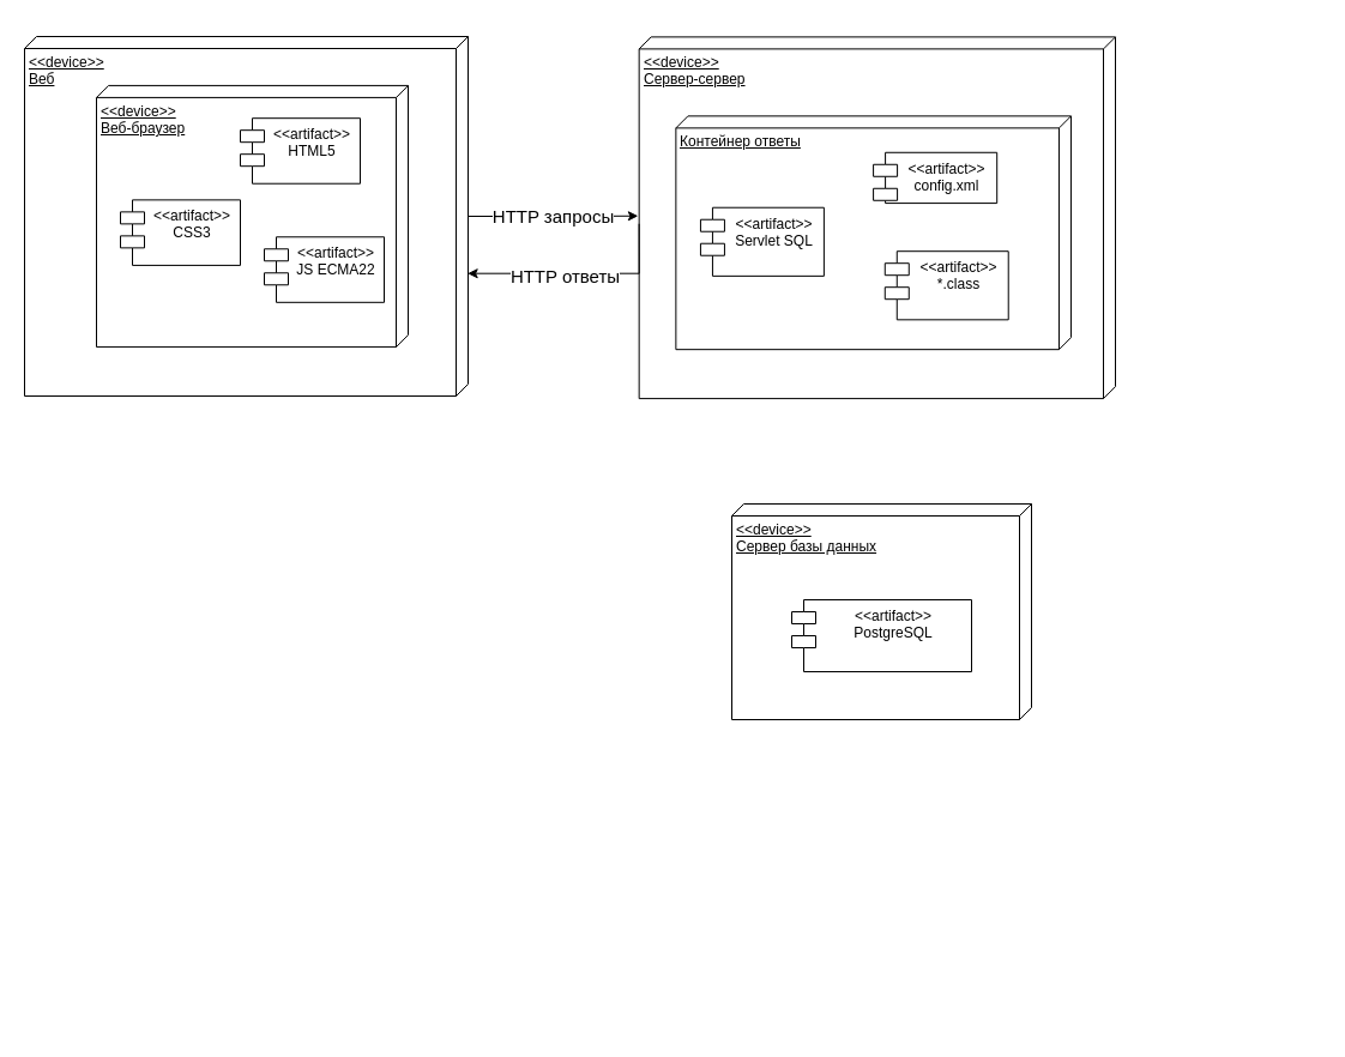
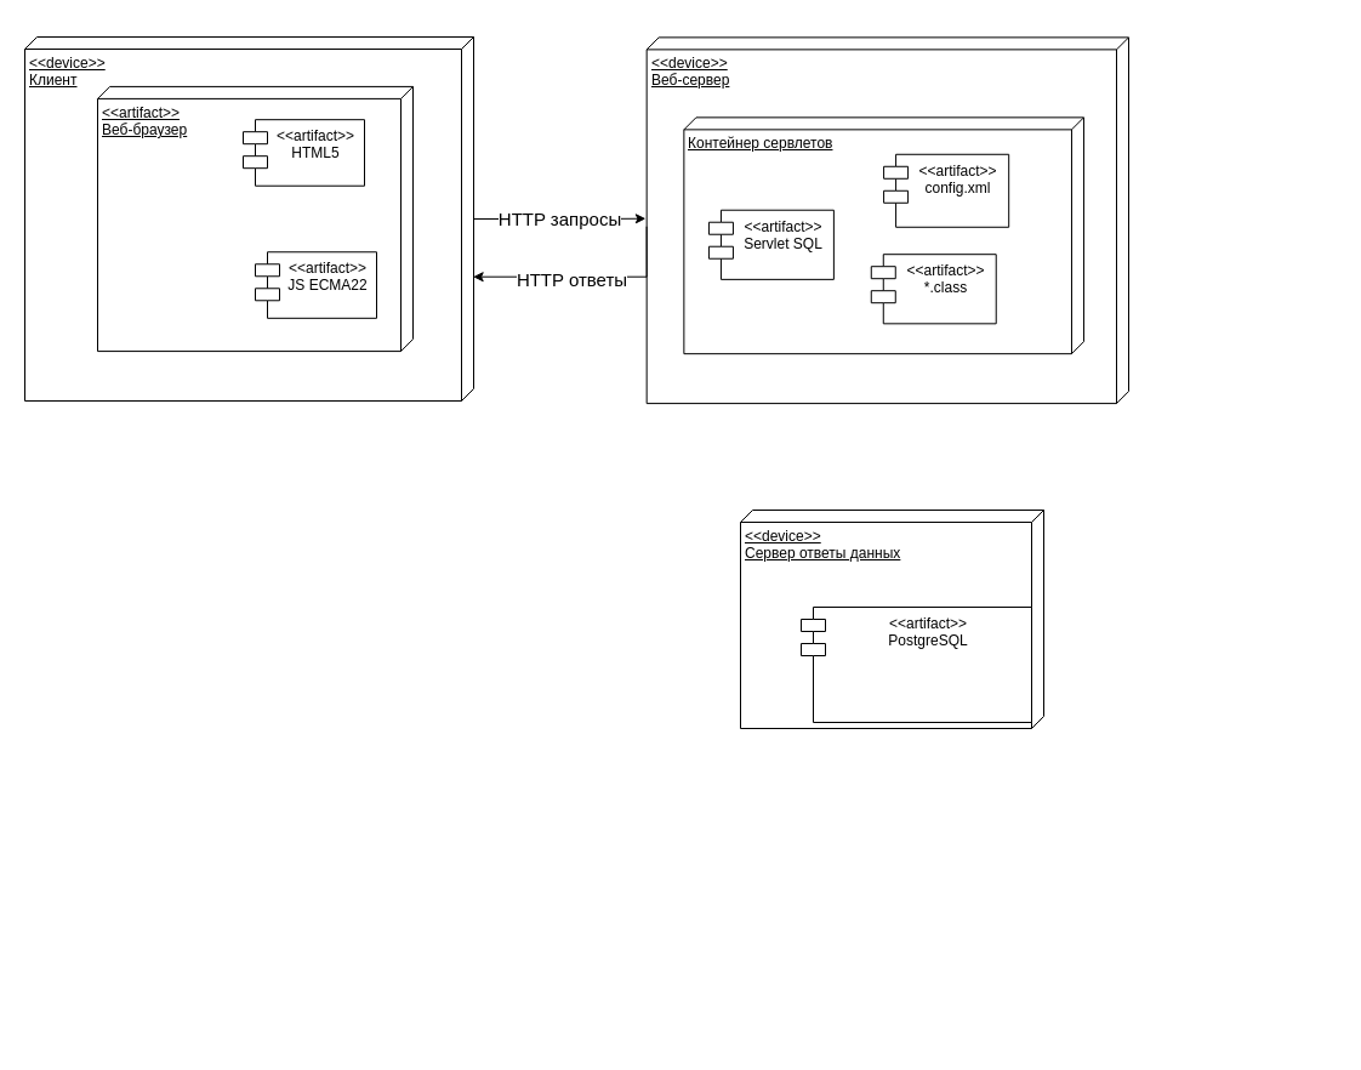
- <mxCell id="4" value="&lt;div&gt;&amp;lt;&amp;lt;device&amp;gt;&amp;gt;&lt;/div&gt;Веб" style="verticalAlign=top;align=left;spacingTop=8;spacingLeft=2;spacingRight=12;shape=cube;size=10;direction=south;fontStyle=4;html=1;whiteSpace=wrap;" vertex="1" parent="3"><mxGeometry width="370" height="300" as="geometry" /></mxCell>
+ <mxCell id="4" value="&lt;div&gt;&amp;lt;&amp;lt;device&amp;gt;&amp;gt;&lt;/div&gt;Клиент" style="verticalAlign=top;align=left;spacingTop=8;spacingLeft=2;spacingRight=12;shape=cube;size=10;direction=south;fontStyle=4;html=1;whiteSpace=wrap;" vertex="1" parent="3"><mxGeometry width="370" height="300" as="geometry" /></mxCell>
- <mxCell id="14" value="&lt;div&gt;&amp;lt;&amp;lt;device&amp;gt;&amp;gt;&lt;/div&gt;&lt;div&gt;Сервер-сервер&lt;/div&gt;" style="verticalAlign=top;align=left;spacingTop=8;spacingLeft=2;spacingRight=12;shape=cube;size=10;direction=south;fontStyle=4;html=1;whiteSpace=wrap;" vertex="1" parent="13"><mxGeometry width="397.345" height="301.714" as="geometry" /></mxCell>
+ <mxCell id="14" value="&lt;div&gt;&amp;lt;&amp;lt;device&amp;gt;&amp;gt;&lt;/div&gt;&lt;div&gt;Веб-сервер&lt;/div&gt;" style="verticalAlign=top;align=left;spacingTop=8;spacingLeft=2;spacingRight=12;shape=cube;size=10;direction=south;fontStyle=4;html=1;whiteSpace=wrap;" vertex="1" parent="13"><mxGeometry width="397.345" height="301.714" as="geometry" /></mxCell>
- <mxCell id="6" value="&amp;lt;&amp;lt;device&amp;gt;&amp;gt;&lt;div&gt;Веб-браузер&lt;/div&gt;" style="verticalAlign=top;align=left;spacingTop=8;spacingLeft=2;spacingRight=12;shape=cube;size=10;direction=south;fontStyle=4;html=1;whiteSpace=wrap;" vertex="1" parent="5"><mxGeometry width="260" height="218.182" as="geometry" /></mxCell>
+ <mxCell id="6" value="&amp;lt;&amp;lt;artifact&amp;gt;&amp;gt;&lt;div&gt;Веб-браузер&lt;/div&gt;" style="verticalAlign=top;align=left;spacingTop=8;spacingLeft=2;spacingRight=12;shape=cube;size=10;direction=south;fontStyle=4;html=1;whiteSpace=wrap;" vertex="1" parent="5"><mxGeometry width="260" height="218.182" as="geometry" /></mxCell>
- <mxCell id="16" value="&lt;div&gt;Контейнер ответы&lt;/div&gt;" style="verticalAlign=top;align=left;spacingTop=8;spacingLeft=2;spacingRight=12;shape=cube;size=10;direction=south;fontStyle=4;html=1;whiteSpace=wrap;" vertex="1" parent="15"><mxGeometry width="329.608" height="194.805" as="geometry" /></mxCell>
+ <mxCell id="16" value="&lt;div&gt;Контейнер сервлетов&lt;/div&gt;" style="verticalAlign=top;align=left;spacingTop=8;spacingLeft=2;spacingRight=12;shape=cube;size=10;direction=south;fontStyle=4;html=1;whiteSpace=wrap;" vertex="1" parent="15"><mxGeometry width="329.608" height="194.805" as="geometry" /></mxCell>
- <mxCell id="18" value="&amp;lt;&amp;lt;artifact&amp;gt;&amp;gt;&lt;div&gt;config.xml&lt;/div&gt;" style="shape=module;align=left;spacingLeft=20;align=center;verticalAlign=top;whiteSpace=wrap;html=1;" vertex="1" parent="15"><mxGeometry x="164.716" y="30.41" width="103.123" height="42.317" as="geometry" /></mxCell>
+ <mxCell id="18" value="&amp;lt;&amp;lt;artifact&amp;gt;&amp;gt;&lt;div&gt;config.xml&lt;/div&gt;" style="shape=module;align=left;spacingLeft=20;align=center;verticalAlign=top;whiteSpace=wrap;html=1;" vertex="1" parent="15"><mxGeometry x="164.716" y="30.41" width="103.123" height="60" as="geometry" /></mxCell>
- <mxCell id="9" value="&amp;lt;&amp;lt;artifact&amp;gt;&amp;gt;&lt;div&gt;CSS3&lt;/div&gt;" style="shape=module;align=left;spacingLeft=20;align=center;verticalAlign=top;whiteSpace=wrap;html=1;" vertex="1" parent="5"><mxGeometry x="20" y="95.455" width="100" height="54.545" as="geometry" /></mxCell>
- <mxCell id="7" value="&amp;lt;&amp;lt;artifact&amp;gt;&amp;gt;&lt;div&gt;JS ECMA22&lt;/div&gt;" style="shape=module;align=left;spacingLeft=20;align=center;verticalAlign=top;whiteSpace=wrap;html=1;" vertex="1" parent="5"><mxGeometry x="140" y="126.364" width="100" height="54.545" as="geometry" /></mxCell>
+ <mxCell id="7" value="&amp;lt;&amp;lt;artifact&amp;gt;&amp;gt;&lt;div&gt;JS ECMA22&lt;/div&gt;" style="shape=module;align=left;spacingLeft=20;align=center;verticalAlign=top;whiteSpace=wrap;html=1;" vertex="1" parent="5"><mxGeometry x="130" y="136.364" width="100" height="54.545" as="geometry" /></mxCell>
- <mxCell id="19" value="&amp;lt;&amp;lt;artifact&amp;gt;&amp;gt;&lt;div&gt;*.class&lt;/div&gt;" style="shape=module;align=left;spacingLeft=20;align=center;verticalAlign=top;whiteSpace=wrap;html=1;" vertex="1" parent="15"><mxGeometry x="174.419" y="112.827" width="102.948" height="57.143" as="geometry" /></mxCell>
+ <mxCell id="19" value="&amp;lt;&amp;lt;artifact&amp;gt;&amp;gt;&lt;div&gt;*.class&lt;/div&gt;" style="shape=module;align=left;spacingLeft=20;align=center;verticalAlign=top;whiteSpace=wrap;html=1;" vertex="1" parent="15"><mxGeometry x="154.419" y="112.827" width="102.948" height="57.143" as="geometry" /></mxCell>
- <mxCell id="23" value="&lt;div&gt;&amp;lt;&amp;lt;device&amp;gt;&amp;gt;&lt;/div&gt;Сервер базы данных" style="verticalAlign=top;align=left;spacingTop=8;spacingLeft=2;spacingRight=12;shape=cube;size=10;direction=south;fontStyle=4;html=1;whiteSpace=wrap;" vertex="1" parent="22"><mxGeometry width="250" height="180" as="geometry" /></mxCell>
+ <mxCell id="23" value="&lt;div&gt;&amp;lt;&amp;lt;device&amp;gt;&amp;gt;&lt;/div&gt;Сервер ответы данных" style="verticalAlign=top;align=left;spacingTop=8;spacingLeft=2;spacingRight=12;shape=cube;size=10;direction=south;fontStyle=4;html=1;whiteSpace=wrap;" vertex="1" parent="22"><mxGeometry width="250" height="180" as="geometry" /></mxCell>
- <mxCell id="24" value="&amp;lt;&amp;lt;artifact&amp;gt;&amp;gt;&lt;div&gt;PostgreSQL&lt;/div&gt;" style="shape=module;align=left;spacingLeft=20;align=center;verticalAlign=top;whiteSpace=wrap;html=1;" vertex="1" parent="22"><mxGeometry x="50" y="80" width="150" height="60" as="geometry" /></mxCell>
+ <mxCell id="24" value="&amp;lt;&amp;lt;artifact&amp;gt;&amp;gt;&lt;div&gt;PostgreSQL&lt;/div&gt;" style="shape=module;align=left;spacingLeft=20;align=center;verticalAlign=top;whiteSpace=wrap;html=1;" vertex="1" parent="22"><mxGeometry x="50" y="80" width="190" height="95" as="geometry" /></mxCell>
